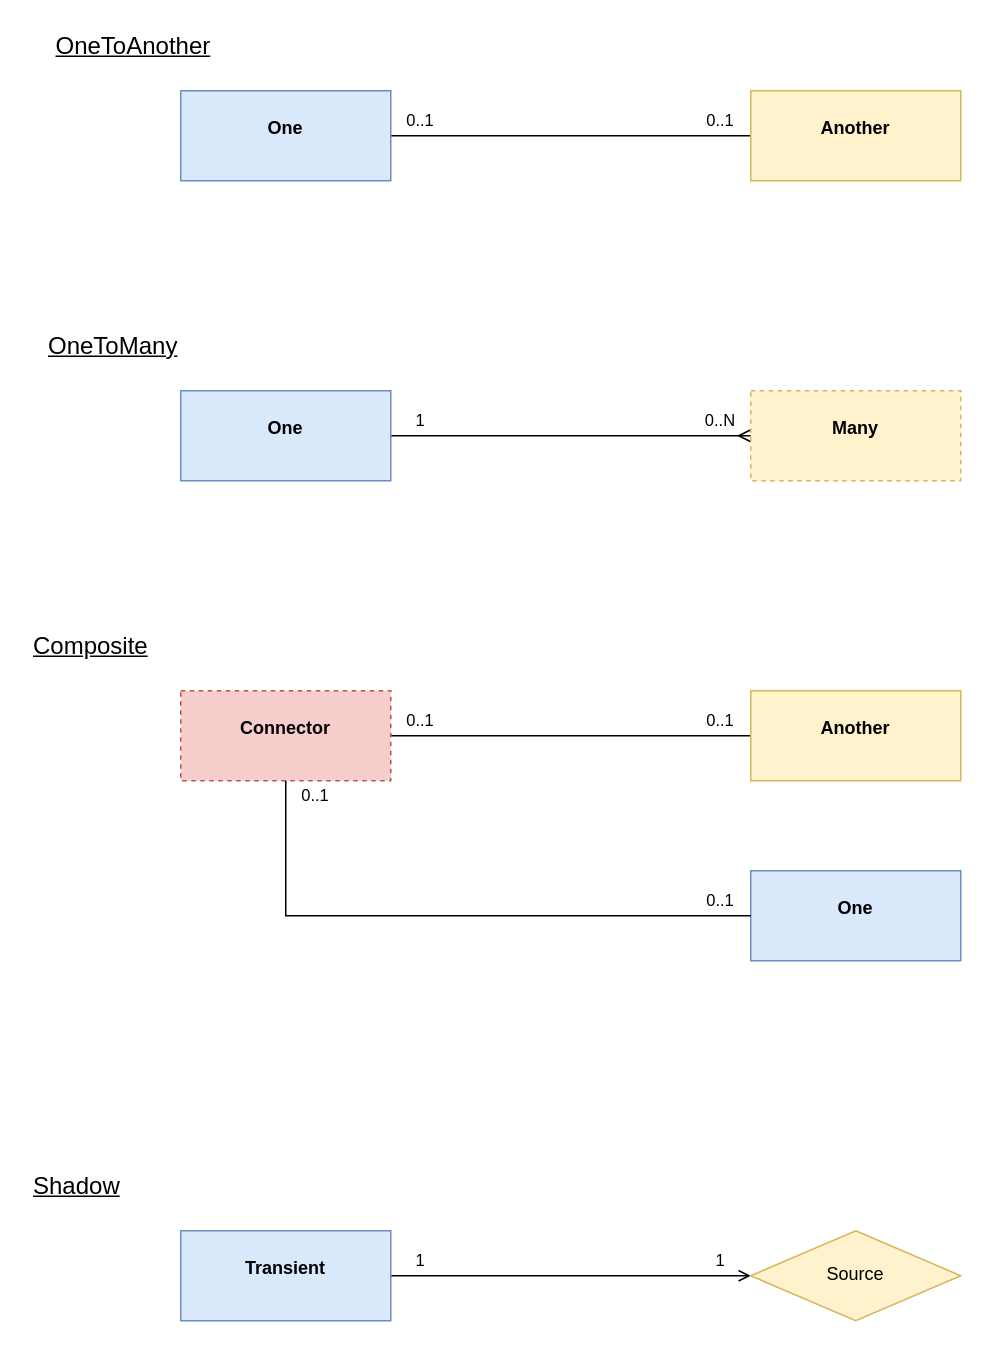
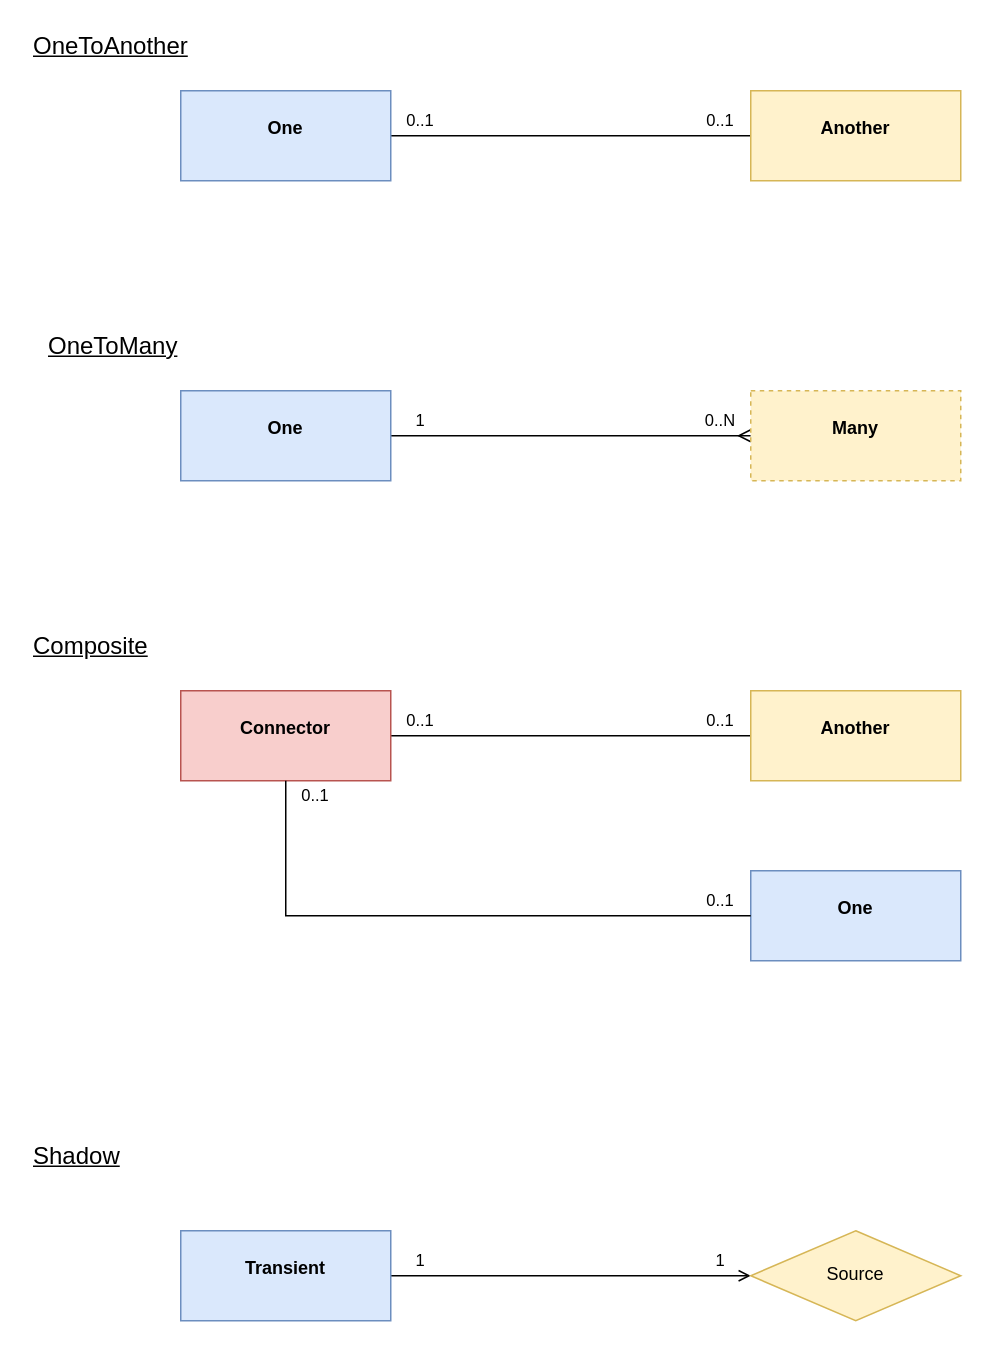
- <mxCell id="5" value="OneToAnother" style="text;html=1;strokeColor=none;fillColor=none;align=left;verticalAlign=middle;whiteSpace=wrap;rounded=0;fontStyle=4;fontSize=16;" parent="1" vertex="1"><mxGeometry x="35" y="20" width="100" height="20" as="geometry" /></mxCell>
+ <mxCell id="5" value="OneToAnother" style="text;html=1;strokeColor=none;fillColor=none;align=left;verticalAlign=middle;whiteSpace=wrap;rounded=0;fontStyle=4;fontSize=16;" parent="1" vertex="1"><mxGeometry x="20" y="20" width="100" height="20" as="geometry" /></mxCell>
- <mxCell id="16" value="&lt;p style=&quot;margin: 0px ; margin-top: 4px ; text-align: center&quot;&gt;&lt;br&gt;&lt;b&gt;Connector&lt;/b&gt;&lt;/p&gt;" style="verticalAlign=top;align=left;overflow=fill;fontSize=12;fontFamily=Helvetica;html=1;fillColor=#f8cecc;strokeColor=#b85450;dashed=1;" parent="1" vertex="1"><mxGeometry x="120" y="460" width="140" height="60" as="geometry" /></mxCell>
+ <mxCell id="16" value="&lt;p style=&quot;margin: 0px ; margin-top: 4px ; text-align: center&quot;&gt;&lt;br&gt;&lt;b&gt;Connector&lt;/b&gt;&lt;/p&gt;" style="verticalAlign=top;align=left;overflow=fill;fontSize=12;fontFamily=Helvetica;html=1;fillColor=#f8cecc;strokeColor=#b85450;" parent="1" vertex="1"><mxGeometry x="120" y="460" width="140" height="60" as="geometry" /></mxCell>
- <mxCell id="27" value="Shadow" style="text;html=1;strokeColor=none;fillColor=none;align=left;verticalAlign=middle;whiteSpace=wrap;rounded=0;fontStyle=4;fontSize=16;" parent="1" vertex="1"><mxGeometry x="20" y="780" width="100" height="20" as="geometry" /></mxCell>
+ <mxCell id="27" value="Shadow" style="text;html=1;strokeColor=none;fillColor=none;align=left;verticalAlign=middle;whiteSpace=wrap;rounded=0;fontStyle=4;fontSize=16;" parent="1" vertex="1"><mxGeometry x="20" y="760" width="100" height="20" as="geometry" /></mxCell>
